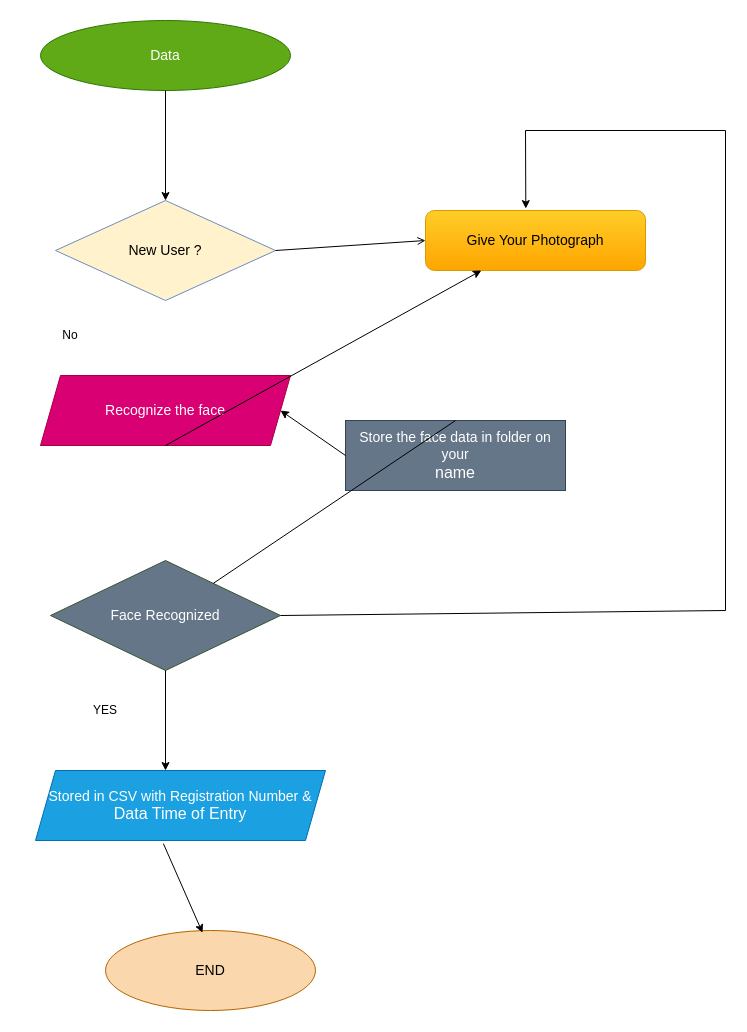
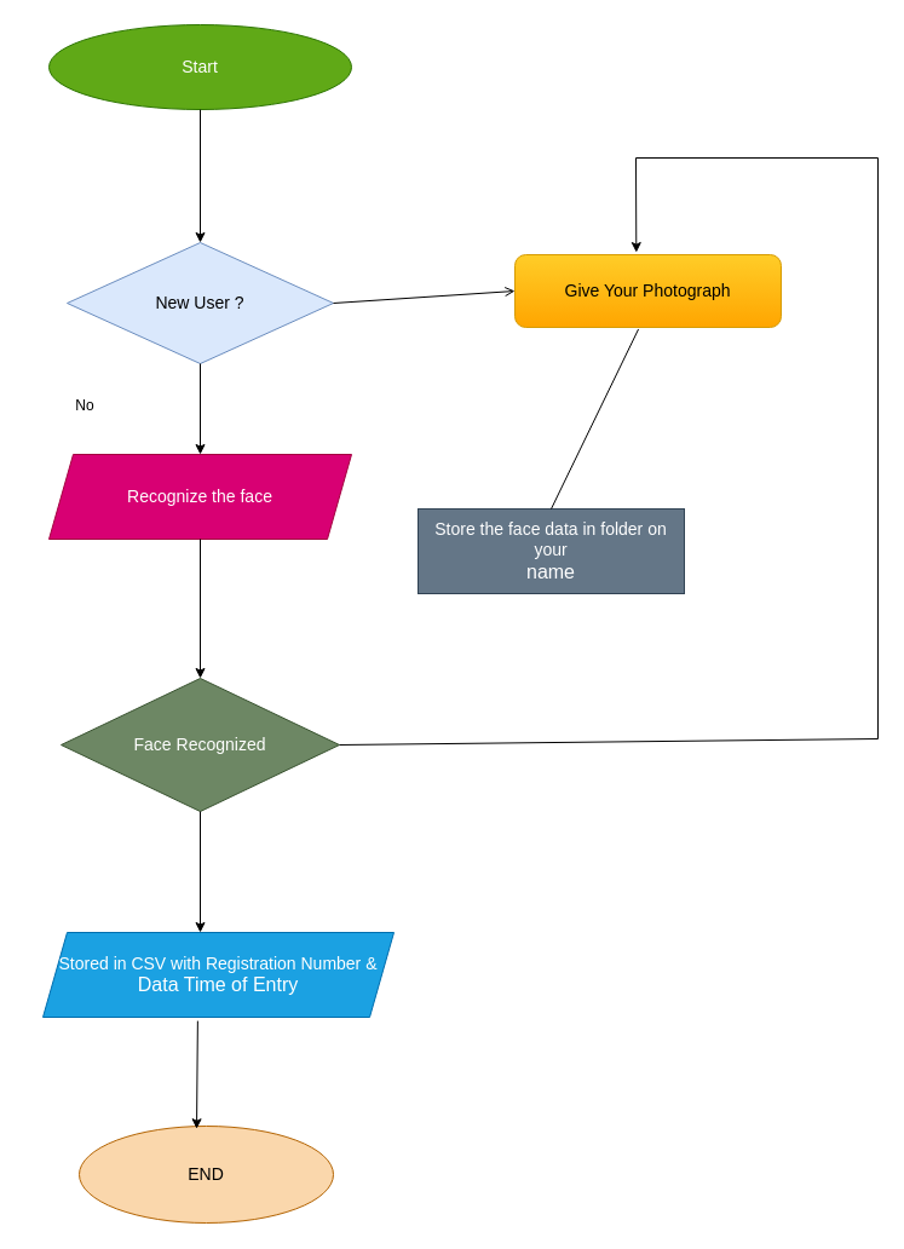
- <mxCell id="2" value="&lt;font style=&quot;font-size: 14px;&quot;&gt;Data&lt;/font&gt;" style="ellipse;whiteSpace=wrap;html=1;fillColor=#60a917;strokeColor=#2D7600;fontColor=#ffffff;" vertex="1" parent="1"><mxGeometry x="40" y="20" width="250" height="70" as="geometry" /></mxCell>
+ <mxCell id="2" value="&lt;font style=&quot;font-size: 14px;&quot;&gt;Start&lt;/font&gt;" style="ellipse;whiteSpace=wrap;html=1;fillColor=#60a917;strokeColor=#2D7600;fontColor=#ffffff;" vertex="1" parent="1"><mxGeometry x="40" y="20" width="250" height="70" as="geometry" /></mxCell>
- <mxCell id="3" value="&lt;font style=&quot;font-size: 14px;&quot;&gt;New User ?&lt;/font&gt;" style="rhombus;whiteSpace=wrap;html=1;fillColor=#fff2cc;strokeColor=#6c8ebf;" vertex="1" parent="1"><mxGeometry x="55" y="200" width="220" height="100" as="geometry" /></mxCell>
+ <mxCell id="3" value="&lt;font style=&quot;font-size: 14px;&quot;&gt;New User ?&lt;/font&gt;" style="rhombus;whiteSpace=wrap;html=1;fillColor=#dae8fc;strokeColor=#6c8ebf;" vertex="1" parent="1"><mxGeometry x="55" y="200" width="220" height="100" as="geometry" /></mxCell>
+ <mxCell id="12" value="" style="endArrow=classic;html=1;rounded=0;entryX=0.5;entryY=0;entryDx=0;entryDy=0;exitX=0.5;exitY=1;exitDx=0;exitDy=0;" edge="1" parent="1" source="3" target="4"><mxGeometry width="50" height="50" relative="1" as="geometry"><mxPoint x="-75" y="430" as="sourcePoint" /><mxPoint x="-25" y="380" as="targetPoint" /></mxGeometry></mxCell>
- <mxCell id="13" value="" style="endArrow=classic;html=1;rounded=0;exitX=0.5;exitY=1;exitDx=0;exitDy=0;" edge="1" parent="1" source="4" target="9"><mxGeometry width="50" height="50" relative="1" as="geometry"><mxPoint x="-75" y="430" as="sourcePoint" /><mxPoint x="-25" y="380" as="targetPoint" /></mxGeometry></mxCell>
+ <mxCell id="13" value="" style="endArrow=classic;html=1;rounded=0;entryX=0.5;entryY=0;entryDx=0;entryDy=0;exitX=0.5;exitY=1;exitDx=0;exitDy=0;" edge="1" parent="1" source="4" target="5"><mxGeometry width="50" height="50" relative="1" as="geometry"><mxPoint x="-75" y="430" as="sourcePoint" /><mxPoint x="-25" y="380" as="targetPoint" /></mxGeometry></mxCell>
- <mxCell id="20" value="" style="endArrow=classic;html=1;rounded=0;entryX=1;entryY=0.5;entryDx=0;entryDy=0;exitX=0;exitY=0.5;exitDx=0;exitDy=0;" edge="1" parent="1" source="8" target="4"><mxGeometry width="50" height="50" relative="1" as="geometry"><mxPoint x="415" y="360" as="sourcePoint" /><mxPoint x="465" y="310" as="targetPoint" /></mxGeometry></mxCell>
- <mxCell id="19" value="" style="endArrow=none;html=1;rounded=0;exitX=0.5;exitY=0;exitDx=0;exitDy=0;" edge="1" parent="1" source="8" target="5"><mxGeometry width="50" height="50" relative="1" as="geometry"><mxPoint x="527" y="380" as="sourcePoint" /><mxPoint x="465" y="310" as="targetPoint" /></mxGeometry></mxCell>
+ <mxCell id="19" value="" style="endArrow=none;html=1;rounded=0;entryX=0.464;entryY=1.024;entryDx=0;entryDy=0;entryPerimeter=0;exitX=0.5;exitY=0;exitDx=0;exitDy=0;" edge="1" parent="1" source="8" target="9"><mxGeometry width="50" height="50" relative="1" as="geometry"><mxPoint x="527" y="380" as="sourcePoint" /><mxPoint x="465" y="310" as="targetPoint" /></mxGeometry></mxCell>
- <mxCell id="5" value="&lt;font style=&quot;font-size: 14px;&quot;&gt;Face Recognized&lt;/font&gt;" style="rhombus;whiteSpace=wrap;html=1;fillColor=#647687;fontColor=#ffffff;strokeColor=#3A5431;" vertex="1" parent="1"><mxGeometry x="50" y="560" width="230" height="110" as="geometry" /></mxCell>
+ <mxCell id="5" value="&lt;font style=&quot;font-size: 14px;&quot;&gt;Face Recognized&lt;/font&gt;" style="rhombus;whiteSpace=wrap;html=1;fillColor=#6d8764;fontColor=#ffffff;strokeColor=#3A5431;" vertex="1" parent="1"><mxGeometry x="50" y="560" width="230" height="110" as="geometry" /></mxCell>
- <mxCell id="22" value="YES" style="text;html=1;align=center;verticalAlign=middle;whiteSpace=wrap;rounded=0;" vertex="1" parent="1"><mxGeometry x="50" y="680" width="110" height="60" as="geometry" /></mxCell>
- <mxCell id="7" value="&lt;font style=&quot;font-size: 14px;&quot;&gt;END&lt;/font&gt;" style="ellipse;whiteSpace=wrap;html=1;fillColor=#fad7ac;strokeColor=#b46504;" vertex="1" parent="1"><mxGeometry x="105" y="930" width="210" height="80" as="geometry" /></mxCell>
+ <mxCell id="7" value="&lt;font style=&quot;font-size: 14px;&quot;&gt;END&lt;/font&gt;" style="ellipse;whiteSpace=wrap;html=1;fillColor=#fad7ac;strokeColor=#b46504;" vertex="1" parent="1"><mxGeometry x="65" y="930" width="210" height="80" as="geometry" /></mxCell>
